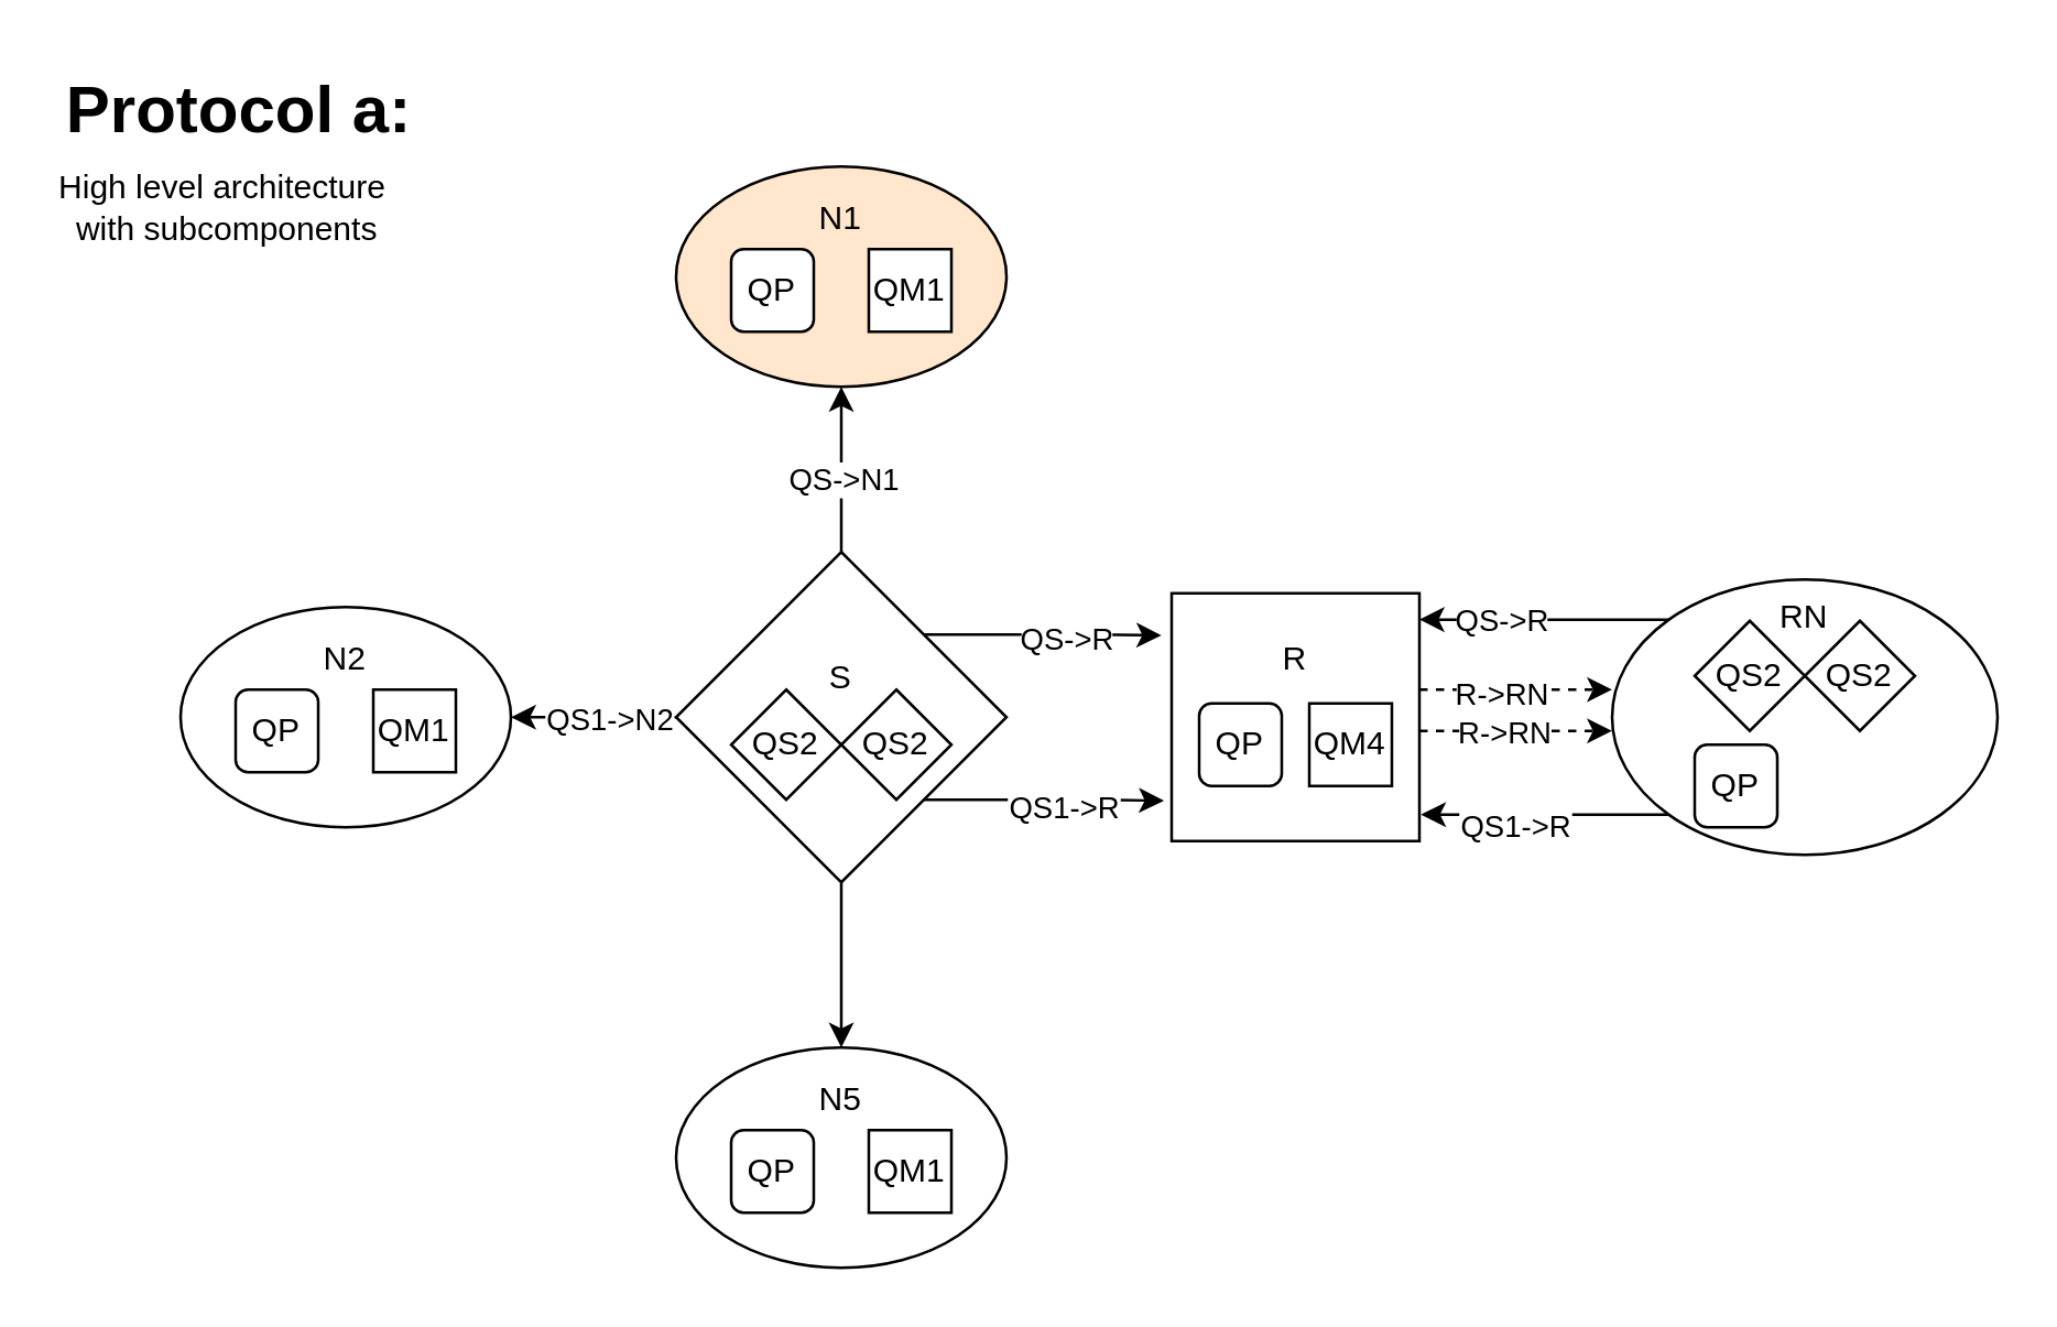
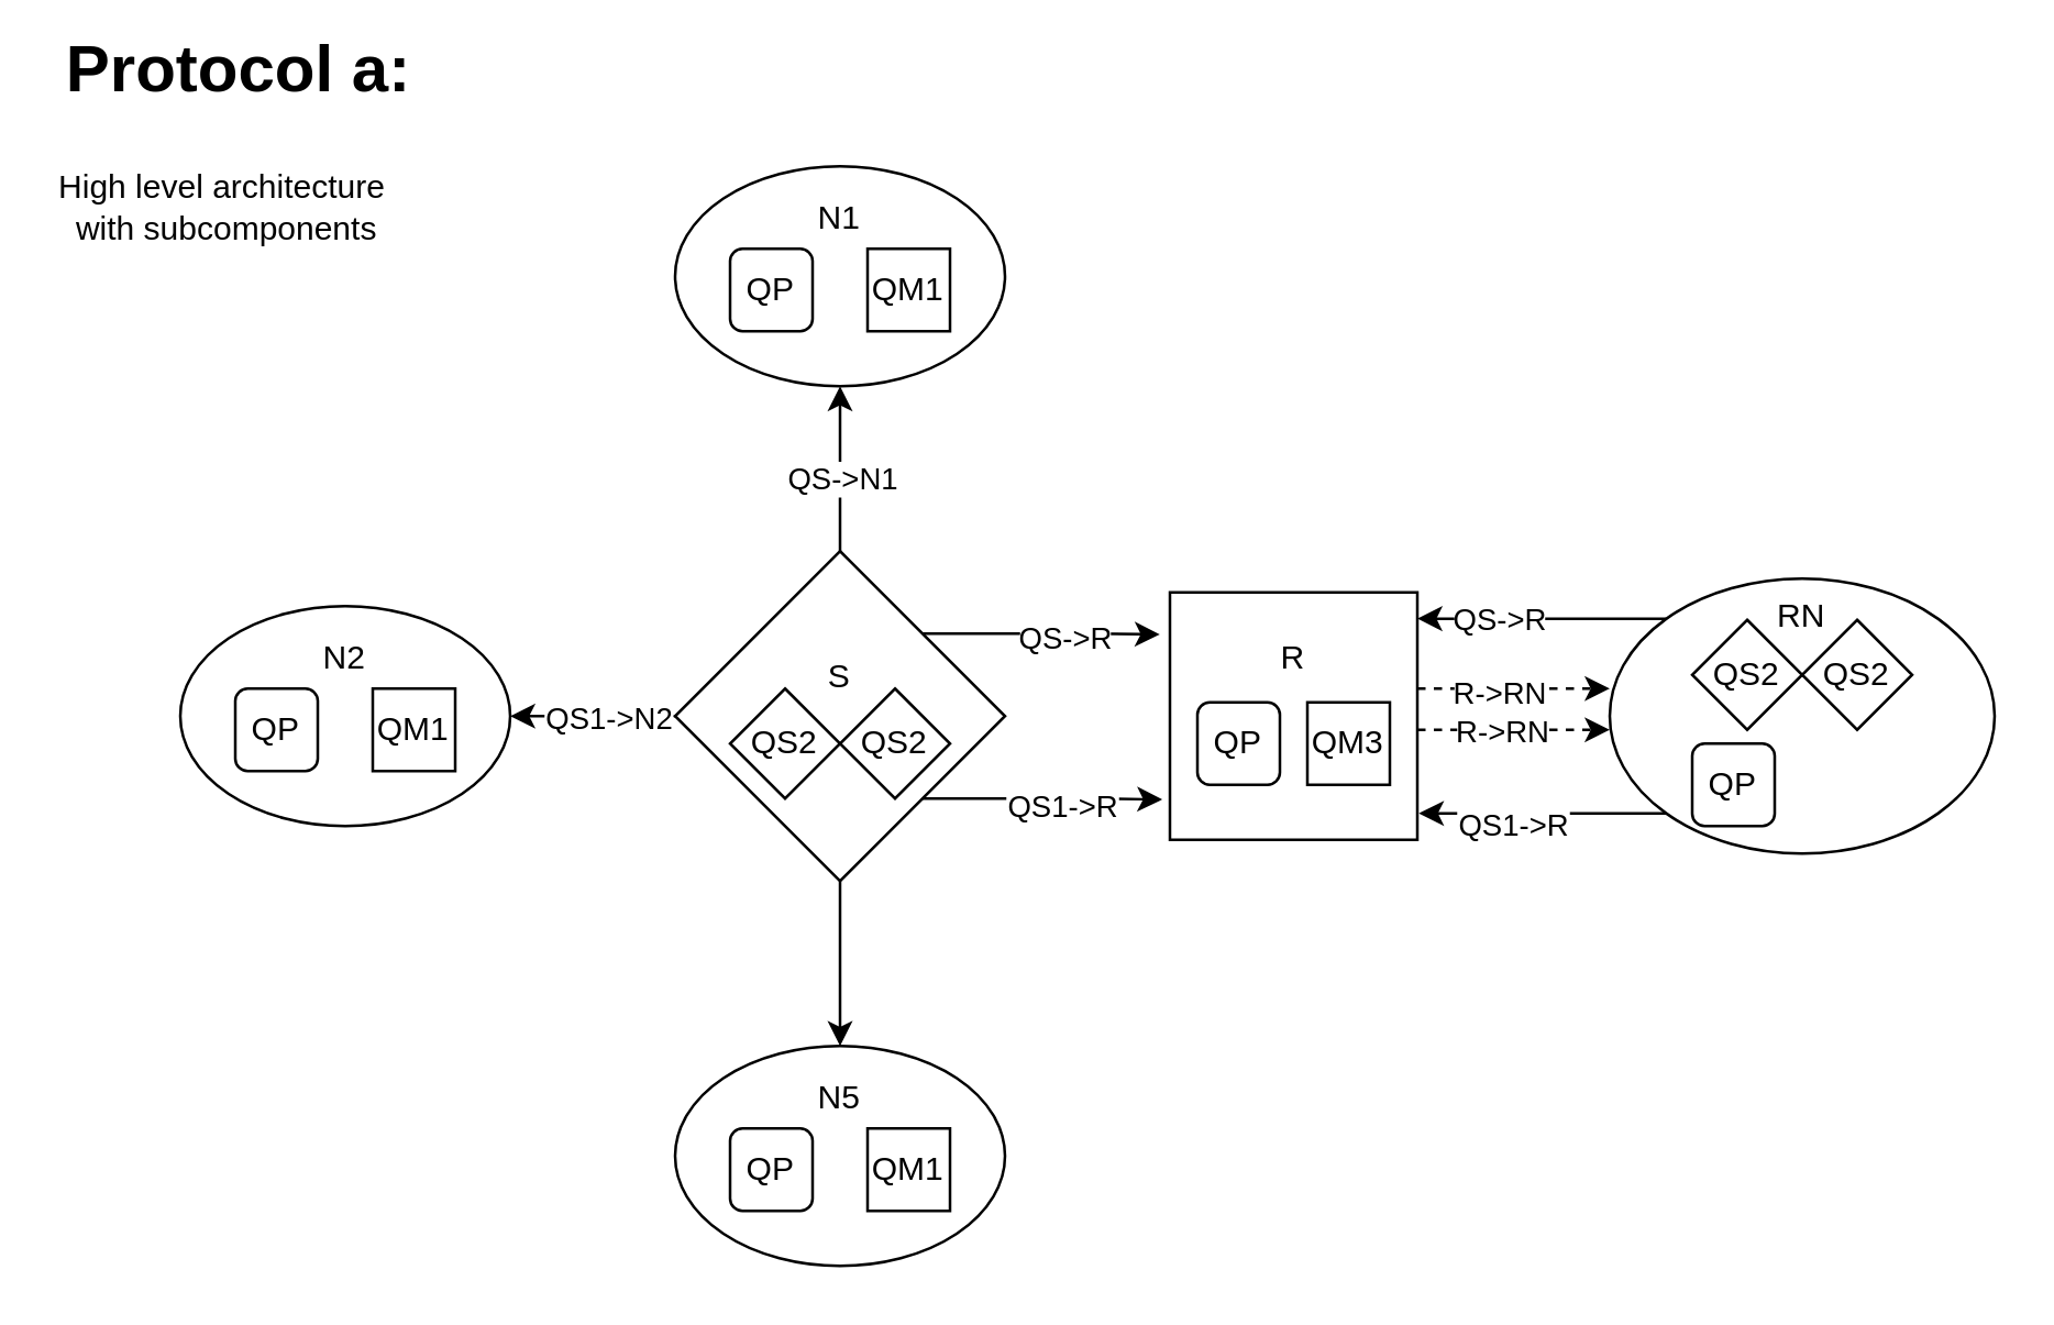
- <mxCell id="10" value="Protocol a:" style="text;strokeColor=none;fillColor=none;html=1;fontSize=24;fontStyle=1;verticalAlign=middle;align=center;" parent="1" vertex="1"><mxGeometry x="21" y="20" width="130" height="40" as="geometry" /></mxCell>
+ <mxCell id="10" value="Protocol a:" style="text;strokeColor=none;fillColor=none;html=1;fontSize=24;fontStyle=1;verticalAlign=middle;align=center;" parent="1" vertex="1"><mxGeometry x="21" y="5" width="130" height="40" as="geometry" /></mxCell>
- <mxCell id="11" value="N1&lt;div&gt;&lt;br&gt;&lt;/div&gt;&lt;div&gt;&lt;br&gt;&lt;/div&gt;&lt;div&gt;&lt;br&gt;&lt;/div&gt;" style="ellipse;whiteSpace=wrap;html=1;fillColor=#ffe6cc;" parent="1" vertex="1"><mxGeometry x="245" y="60" width="120" height="80" as="geometry" /></mxCell>
+ <mxCell id="11" value="N1&lt;div&gt;&lt;br&gt;&lt;/div&gt;&lt;div&gt;&lt;br&gt;&lt;/div&gt;&lt;div&gt;&lt;br&gt;&lt;/div&gt;" style="ellipse;whiteSpace=wrap;html=1;" parent="1" vertex="1"><mxGeometry x="245" y="60" width="120" height="80" as="geometry" /></mxCell>
- <mxCell id="22" value="QM4" style="whiteSpace=wrap;html=1;aspect=fixed;" parent="1" vertex="1"><mxGeometry x="475" y="255" width="30" height="30" as="geometry" /></mxCell>
+ <mxCell id="22" value="QM3" style="whiteSpace=wrap;html=1;aspect=fixed;" parent="1" vertex="1"><mxGeometry x="475" y="255" width="30" height="30" as="geometry" /></mxCell>
